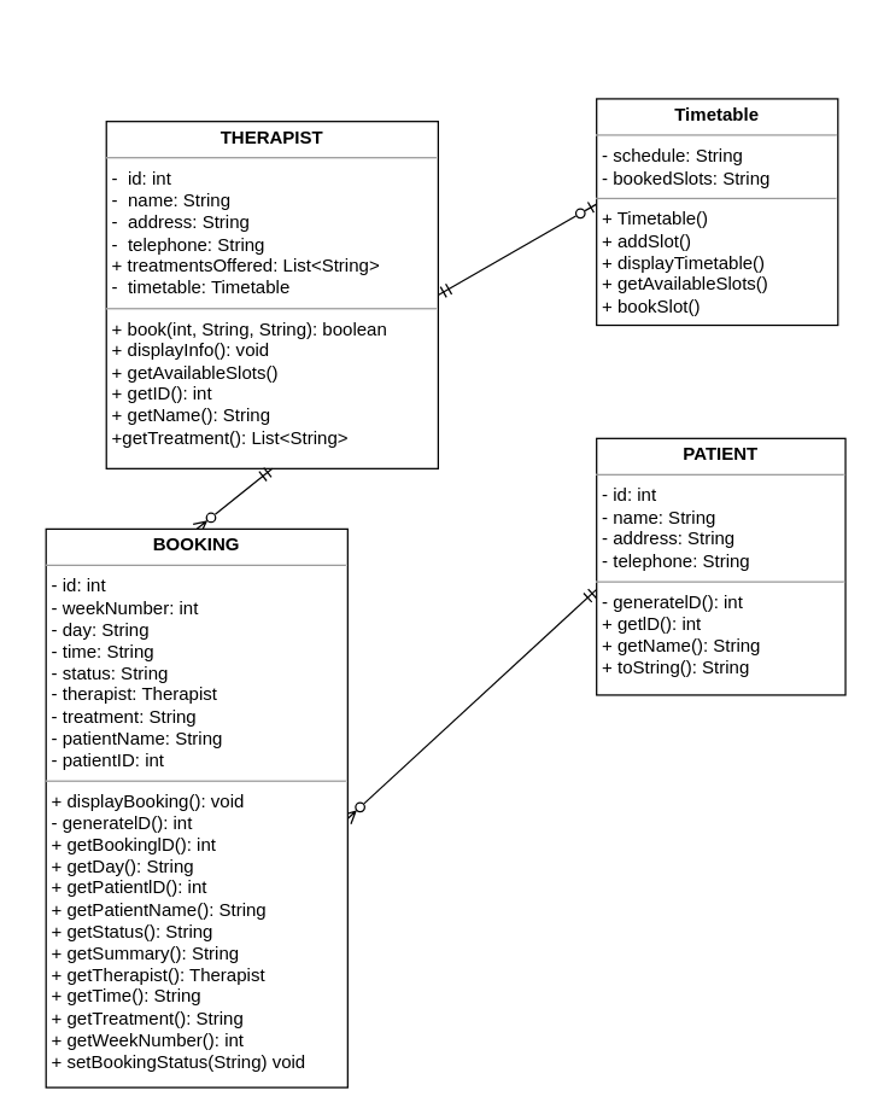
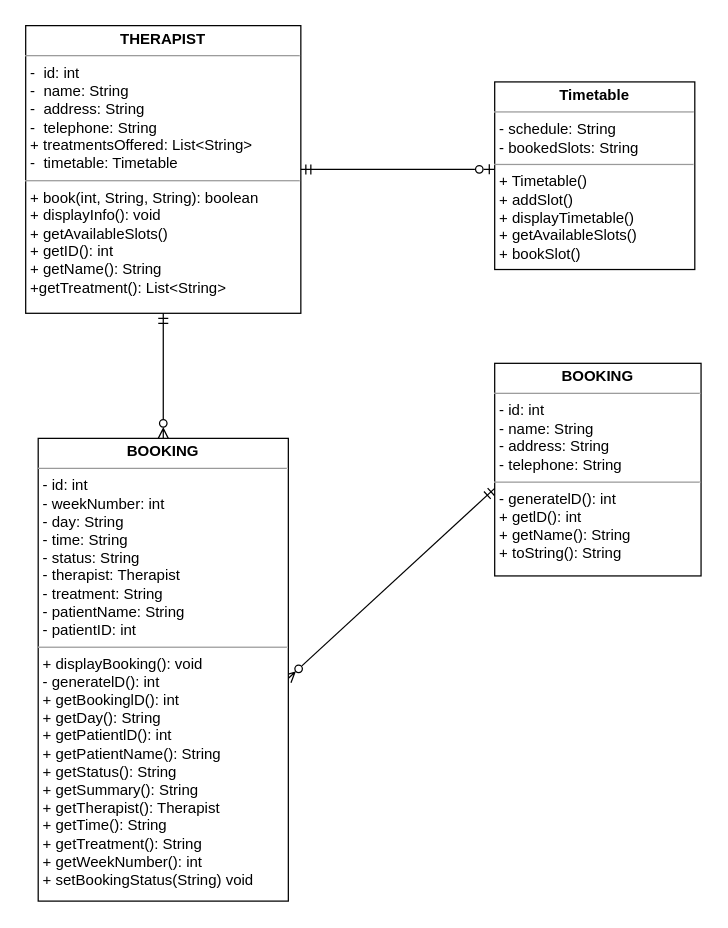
- <mxCell id="2" value="&lt;p style=&quot;margin:0px;margin-top:4px;text-align:center;&quot;&gt;&lt;b style=&quot;&quot;&gt;THERAPIST&lt;/b&gt;&lt;/p&gt;&lt;hr size=&quot;1&quot;&gt;&lt;p style=&quot;margin:0px;margin-left:4px;&quot;&gt;-&amp;nbsp; id: int&amp;nbsp;&lt;/p&gt;&lt;p style=&quot;margin:0px;margin-left:4px;&quot;&gt;-&amp;nbsp; name: String&amp;nbsp;&lt;/p&gt;&lt;p style=&quot;margin:0px;margin-left:4px;&quot;&gt;-&amp;nbsp; address: String&amp;nbsp;&amp;nbsp;&lt;/p&gt;&lt;p style=&quot;margin:0px;margin-left:4px;&quot;&gt;-&amp;nbsp; telephone: String&amp;nbsp;&lt;/p&gt;&lt;p style=&quot;margin:0px;margin-left:4px;&quot;&gt;&lt;span style=&quot;background-color: transparent; color: light-dark(rgb(0, 0, 0), rgb(255, 255, 255));&quot;&gt;+ treatmentsOffered: List&amp;lt;String&amp;gt;&lt;/span&gt;&lt;/p&gt;&lt;p style=&quot;margin:0px;margin-left:4px;&quot;&gt;-&amp;nbsp; timetable: Timetable&lt;/p&gt;&lt;hr size=&quot;1&quot;&gt;&lt;p style=&quot;margin:0px;margin-left:4px;&quot;&gt;&lt;span style=&quot;background-color: transparent; color: light-dark(rgb(0, 0, 0), rgb(255, 255, 255));&quot;&gt;+ book(int, String, String): boolean&lt;/span&gt;&lt;/p&gt;&lt;p style=&quot;margin:0px;margin-left:4px;&quot;&gt;&lt;span style=&quot;background-color: transparent; color: light-dark(rgb(0, 0, 0), rgb(255, 255, 255));&quot;&gt;+ displayInfo(): void&amp;nbsp; &amp;nbsp; &amp;nbsp; &amp;nbsp;&amp;nbsp;&lt;/span&gt;&lt;/p&gt;&lt;p style=&quot;margin:0px;margin-left:4px;&quot;&gt;+ getAvailableSlots()&lt;/p&gt;&lt;p style=&quot;margin:0px;margin-left:4px;&quot;&gt;+ getID(): int&lt;/p&gt;&lt;p style=&quot;margin:0px;margin-left:4px;&quot;&gt;+ getName(): String&lt;/p&gt;&lt;p style=&quot;margin:0px;margin-left:4px;&quot;&gt;+getTreatment(): List&amp;lt;String&amp;gt;&lt;/p&gt;" style="verticalAlign=top;align=left;overflow=fill;fontSize=12;fontFamily=Helvetica;html=1;rounded=0;shadow=0;comic=0;labelBackgroundColor=none;strokeWidth=1" parent="1" vertex="1"><mxGeometry x="70" y="80" width="220" height="230" as="geometry" /></mxCell>
+ <mxCell id="2" value="&lt;p style=&quot;margin:0px;margin-top:4px;text-align:center;&quot;&gt;&lt;b style=&quot;&quot;&gt;THERAPIST&lt;/b&gt;&lt;/p&gt;&lt;hr size=&quot;1&quot;&gt;&lt;p style=&quot;margin:0px;margin-left:4px;&quot;&gt;-&amp;nbsp; id: int&amp;nbsp;&lt;/p&gt;&lt;p style=&quot;margin:0px;margin-left:4px;&quot;&gt;-&amp;nbsp; name: String&amp;nbsp;&lt;/p&gt;&lt;p style=&quot;margin:0px;margin-left:4px;&quot;&gt;-&amp;nbsp; address: String&amp;nbsp;&amp;nbsp;&lt;/p&gt;&lt;p style=&quot;margin:0px;margin-left:4px;&quot;&gt;-&amp;nbsp; telephone: String&amp;nbsp;&lt;/p&gt;&lt;p style=&quot;margin:0px;margin-left:4px;&quot;&gt;&lt;span style=&quot;background-color: transparent; color: light-dark(rgb(0, 0, 0), rgb(255, 255, 255));&quot;&gt;+ treatmentsOffered: List&amp;lt;String&amp;gt;&lt;/span&gt;&lt;/p&gt;&lt;p style=&quot;margin:0px;margin-left:4px;&quot;&gt;-&amp;nbsp; timetable: Timetable&lt;/p&gt;&lt;hr size=&quot;1&quot;&gt;&lt;p style=&quot;margin:0px;margin-left:4px;&quot;&gt;&lt;span style=&quot;background-color: transparent; color: light-dark(rgb(0, 0, 0), rgb(255, 255, 255));&quot;&gt;+ book(int, String, String): boolean&lt;/span&gt;&lt;/p&gt;&lt;p style=&quot;margin:0px;margin-left:4px;&quot;&gt;&lt;span style=&quot;background-color: transparent; color: light-dark(rgb(0, 0, 0), rgb(255, 255, 255));&quot;&gt;+ displayInfo(): void&amp;nbsp; &amp;nbsp; &amp;nbsp; &amp;nbsp;&amp;nbsp;&lt;/span&gt;&lt;/p&gt;&lt;p style=&quot;margin:0px;margin-left:4px;&quot;&gt;+ getAvailableSlots()&lt;/p&gt;&lt;p style=&quot;margin:0px;margin-left:4px;&quot;&gt;+ getID(): int&lt;/p&gt;&lt;p style=&quot;margin:0px;margin-left:4px;&quot;&gt;+ getName(): String&lt;/p&gt;&lt;p style=&quot;margin:0px;margin-left:4px;&quot;&gt;+getTreatment(): List&amp;lt;String&amp;gt;&lt;/p&gt;" style="verticalAlign=top;align=left;overflow=fill;fontSize=12;fontFamily=Helvetica;html=1;rounded=0;shadow=0;comic=0;labelBackgroundColor=none;strokeWidth=1" parent="1" vertex="1"><mxGeometry x="20" y="20" width="220" height="230" as="geometry" /></mxCell>
- <mxCell id="4" value="&lt;p style=&quot;margin:0px;margin-top:4px;text-align:center;&quot;&gt;&lt;b&gt;PATIENT&lt;/b&gt;&lt;/p&gt;&lt;hr size=&quot;1&quot;&gt;&lt;p style=&quot;margin: 0px 0px 0px 4px;&quot;&gt;- id: int&lt;br&gt;- name: String&lt;/p&gt;&lt;p style=&quot;margin: 0px 0px 0px 4px;&quot;&gt;- address: String&lt;/p&gt;&lt;p style=&quot;margin: 0px 0px 0px 4px;&quot;&gt;- telephone: String&lt;/p&gt;&lt;hr size=&quot;1&quot;&gt;&lt;p style=&quot;margin:0px;margin-left:4px;&quot;&gt;- generatelD(): int&lt;/p&gt;&lt;p style=&quot;margin:0px;margin-left:4px;&quot;&gt;+ getlD(): int&lt;/p&gt;&lt;p style=&quot;margin:0px;margin-left:4px;&quot;&gt;+ getName(): String&lt;/p&gt;&lt;p style=&quot;margin:0px;margin-left:4px;&quot;&gt;+ toString(): String&lt;/p&gt;&lt;p style=&quot;margin:0px;margin-left:4px;&quot;&gt;&lt;br&gt;&lt;/p&gt;" style="verticalAlign=top;align=left;overflow=fill;fontSize=12;fontFamily=Helvetica;html=1;rounded=0;shadow=0;comic=0;labelBackgroundColor=none;strokeWidth=1" parent="1" vertex="1"><mxGeometry x="395" y="290" width="165" height="170" as="geometry" /></mxCell>
+ <mxCell id="4" value="&lt;p style=&quot;margin:0px;margin-top:4px;text-align:center;&quot;&gt;&lt;b&gt;BOOKING&lt;/b&gt;&lt;/p&gt;&lt;hr size=&quot;1&quot;&gt;&lt;p style=&quot;margin: 0px 0px 0px 4px;&quot;&gt;- id: int&lt;br&gt;- name: String&lt;/p&gt;&lt;p style=&quot;margin: 0px 0px 0px 4px;&quot;&gt;- address: String&lt;/p&gt;&lt;p style=&quot;margin: 0px 0px 0px 4px;&quot;&gt;- telephone: String&lt;/p&gt;&lt;hr size=&quot;1&quot;&gt;&lt;p style=&quot;margin:0px;margin-left:4px;&quot;&gt;- generatelD(): int&lt;/p&gt;&lt;p style=&quot;margin:0px;margin-left:4px;&quot;&gt;+ getlD(): int&lt;/p&gt;&lt;p style=&quot;margin:0px;margin-left:4px;&quot;&gt;+ getName(): String&lt;/p&gt;&lt;p style=&quot;margin:0px;margin-left:4px;&quot;&gt;+ toString(): String&lt;/p&gt;&lt;p style=&quot;margin:0px;margin-left:4px;&quot;&gt;&lt;br&gt;&lt;/p&gt;" style="verticalAlign=top;align=left;overflow=fill;fontSize=12;fontFamily=Helvetica;html=1;rounded=0;shadow=0;comic=0;labelBackgroundColor=none;strokeWidth=1" parent="1" vertex="1"><mxGeometry x="395" y="290" width="165" height="170" as="geometry" /></mxCell>
